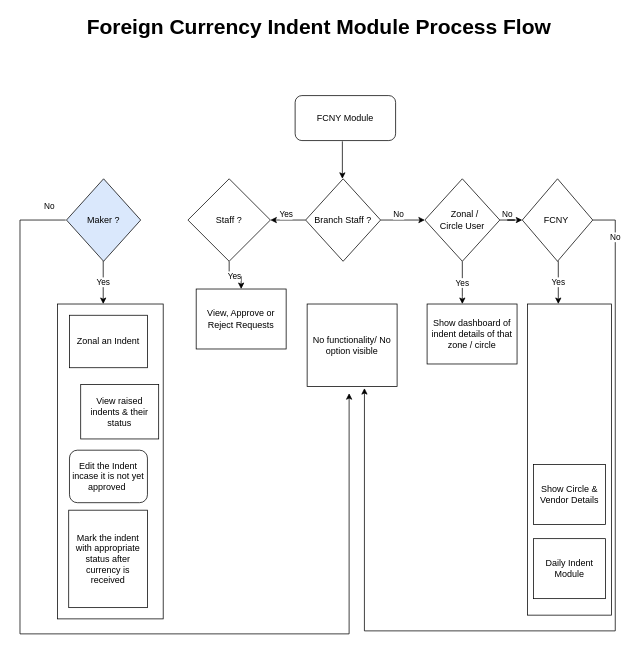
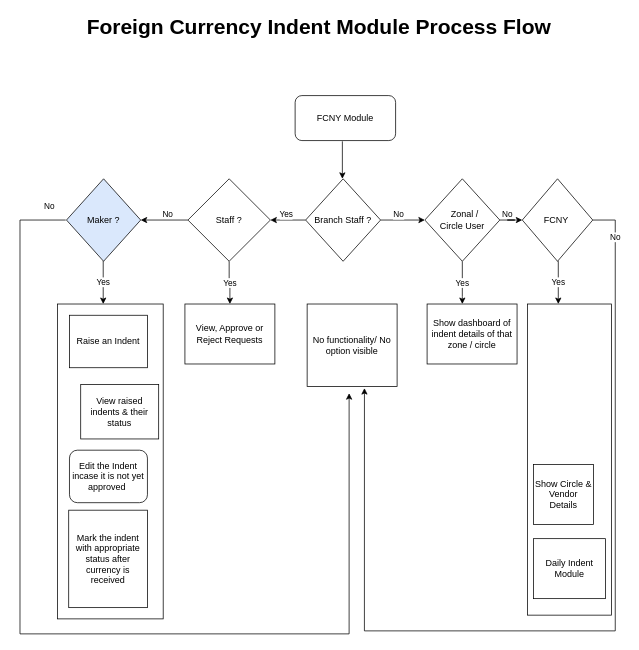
+ <mxCell id="14" value="No" style="edgeStyle=orthogonalEdgeStyle;rounded=0;orthogonalLoop=1;jettySize=auto;html=1;entryX=1;entryY=0.5;entryDx=0;entryDy=0;exitX=0;exitY=0.5;exitDx=0;exitDy=0;" parent="1" source="16" target="30" edge="1"><mxGeometry x="-0.143" y="-8" relative="1" as="geometry"><mxPoint x="186" y="293" as="sourcePoint" /><mxPoint x="116" y="293" as="targetPoint" /><mxPoint as="offset" /></mxGeometry></mxCell>
- <mxCell id="21" value="View, Approve or Reject Requests" style="whiteSpace=wrap;html=1;" parent="1" vertex="1"><mxGeometry x="261" y="385" width="120" height="80" as="geometry" /></mxCell>
+ <mxCell id="21" value="View, Approve or Reject Requests" style="whiteSpace=wrap;html=1;" parent="1" vertex="1"><mxGeometry x="246" y="405" width="120" height="80" as="geometry" /></mxCell>
- <mxCell id="26" value="Zonal an Indent" style="whiteSpace=wrap;html=1;" parent="1" vertex="1"><mxGeometry x="92" y="420" width="104" height="70" as="geometry" /></mxCell>
+ <mxCell id="26" value="Raise an Indent" style="whiteSpace=wrap;html=1;" parent="1" vertex="1"><mxGeometry x="92" y="420" width="104" height="70" as="geometry" /></mxCell>
- <mxCell id="33" value="Show Circle &amp;amp; Vendor Details" style="whiteSpace=wrap;html=1;" vertex="1" parent="1"><mxGeometry x="711" y="619" width="96" height="80" as="geometry" /></mxCell>
+ <mxCell id="33" value="Show Circle &amp;amp; Vendor Details" style="whiteSpace=wrap;html=1;" vertex="1" parent="1"><mxGeometry x="711" y="619" width="80" height="80" as="geometry" /></mxCell>
